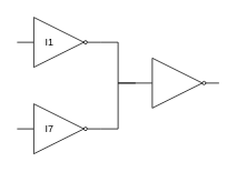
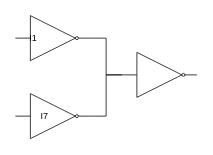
- <mxCell id="7" value="I1" style="text;html=1;strokeColor=none;fillColor=none;align=center;verticalAlign=middle;whiteSpace=wrap;rounded=0;" vertex="1" parent="1"><mxGeometry x="39" y="40" width="40" height="20" as="geometry" /></mxCell>
+ <mxCell id="7" value="I1" style="text;html=1;strokeColor=none;fillColor=none;align=center;verticalAlign=middle;whiteSpace=wrap;rounded=0;" vertex="1" parent="1"><mxGeometry x="24" y="40" width="40" height="20" as="geometry" /></mxCell>
